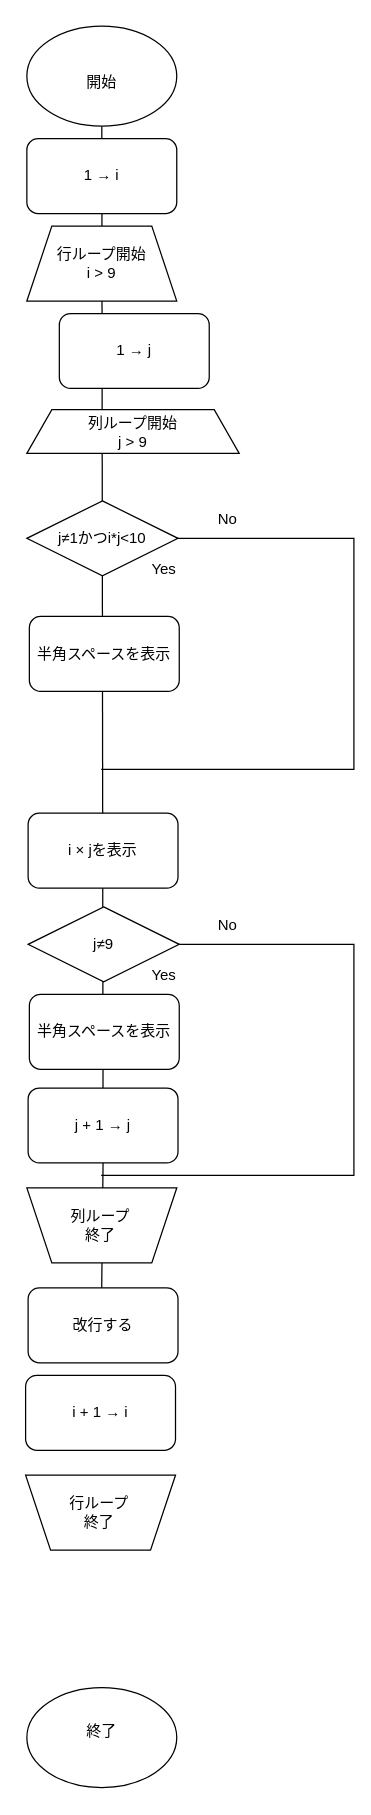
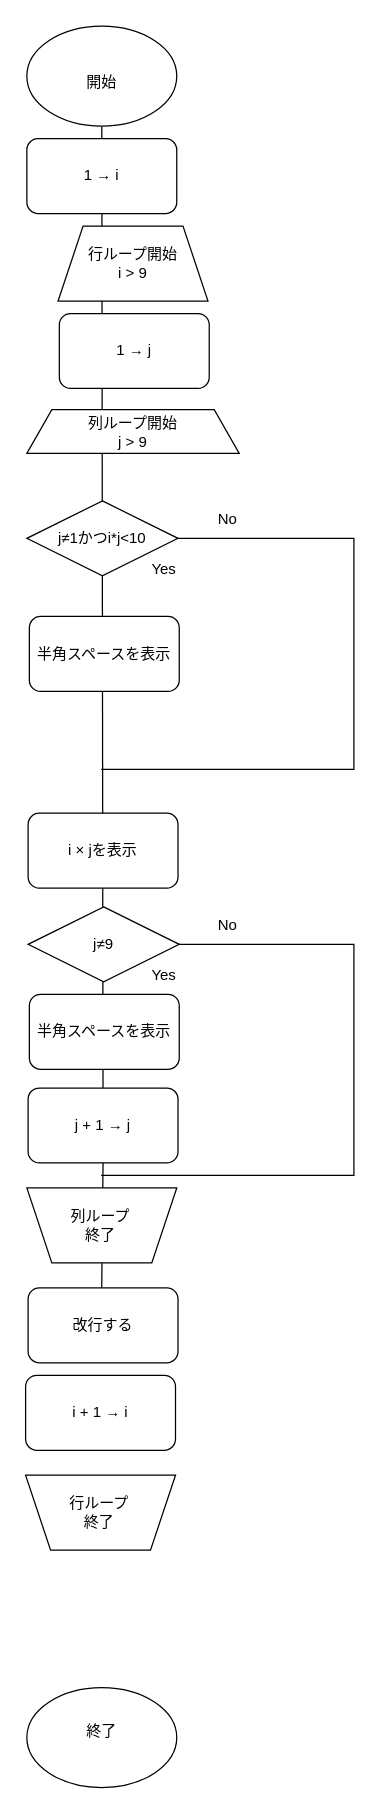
- <mxCell id="9" value="行ループ開始&lt;div&gt;i &amp;gt; 9&lt;/div&gt;" style="shape=trapezoid;perimeter=trapezoidPerimeter;whiteSpace=wrap;html=1;fixedSize=1;" parent="1" vertex="1"><mxGeometry x="21" y="180" width="120" height="60" as="geometry" /></mxCell>
+ <mxCell id="9" value="行ループ開始&lt;div&gt;i &amp;gt; 9&lt;/div&gt;" style="shape=trapezoid;perimeter=trapezoidPerimeter;whiteSpace=wrap;html=1;fixedSize=1;" parent="1" vertex="1"><mxGeometry x="46" y="180" width="120" height="60" as="geometry" /></mxCell>
